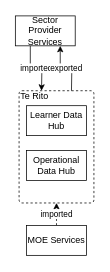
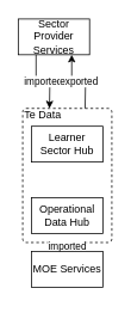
- <mxCell id="2" value="Te Rito" style="rounded=1;whiteSpace=wrap;html=1;dashed=1;container=1;collapsible=0;recursiveResize=0;arcSize=8;absoluteArcSize=1;align=left;verticalAlign=top;spacing=0;spacingTop=-4;spacingLeft=2;" vertex="1" parent="1"><mxGeometry x="25" y="120" width="100" height="150" as="geometry" /></mxCell>
+ <mxCell id="2" value="Te Data" style="rounded=1;whiteSpace=wrap;html=1;dashed=1;container=1;collapsible=0;recursiveResize=0;arcSize=8;absoluteArcSize=1;align=left;verticalAlign=top;spacing=0;spacingTop=-4;spacingLeft=2;" vertex="1" parent="1"><mxGeometry x="25" y="120" width="100" height="150" as="geometry" /></mxCell>
- <mxCell id="3" value="Learner Data Hub" style="rounded=0;whiteSpace=wrap;html=1;" vertex="1" parent="2"><mxGeometry x="10" y="20" width="80" height="40" as="geometry" /></mxCell>
+ <mxCell id="3" value="Learner Sector Hub" style="rounded=0;whiteSpace=wrap;html=1;" vertex="1" parent="2"><mxGeometry x="10" y="20" width="80" height="40" as="geometry" /></mxCell>
- <mxCell id="4" value="Operational Data Hub" style="rounded=0;whiteSpace=wrap;html=1;" vertex="1" parent="2"><mxGeometry x="10" y="80" width="80" height="40" as="geometry" /></mxCell>
+ <mxCell id="4" value="Operational Data Hub" style="rounded=0;whiteSpace=wrap;html=1;" vertex="1" parent="2"><mxGeometry x="10" y="100" width="80" height="40" as="geometry" /></mxCell>
- <mxCell id="6" value="MOE Services" style="rounded=0;whiteSpace=wrap;html=1;" vertex="1" parent="1"><mxGeometry x="35" y="300" width="80" height="40" as="geometry" /></mxCell>
+ <mxCell id="6" value="MOE Services" style="rounded=0;whiteSpace=wrap;html=1;" vertex="1" parent="1"><mxGeometry x="35" y="280" width="80" height="40" as="geometry" /></mxCell>
